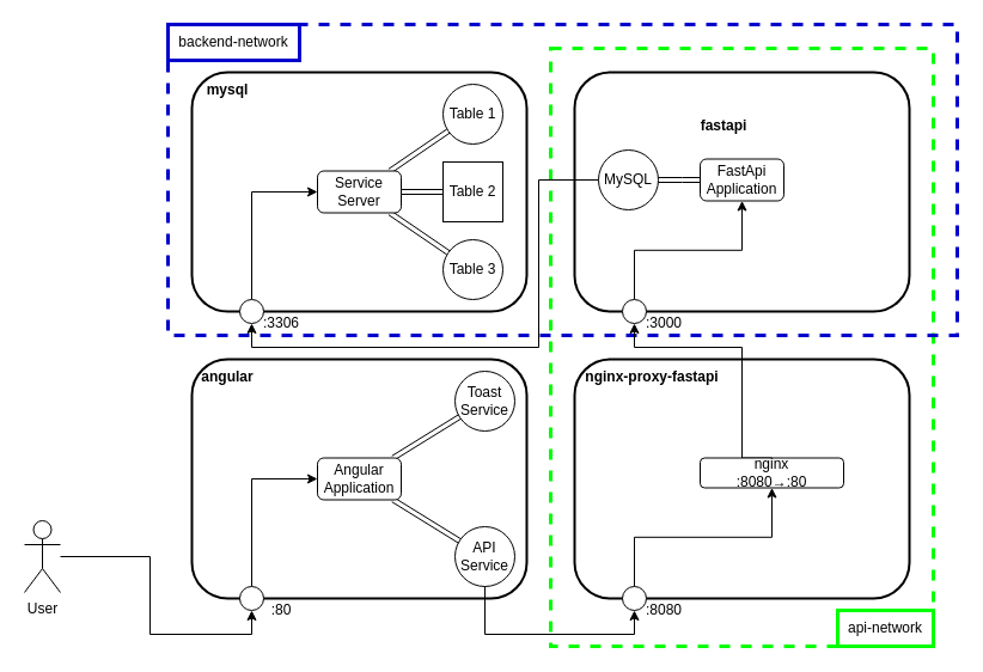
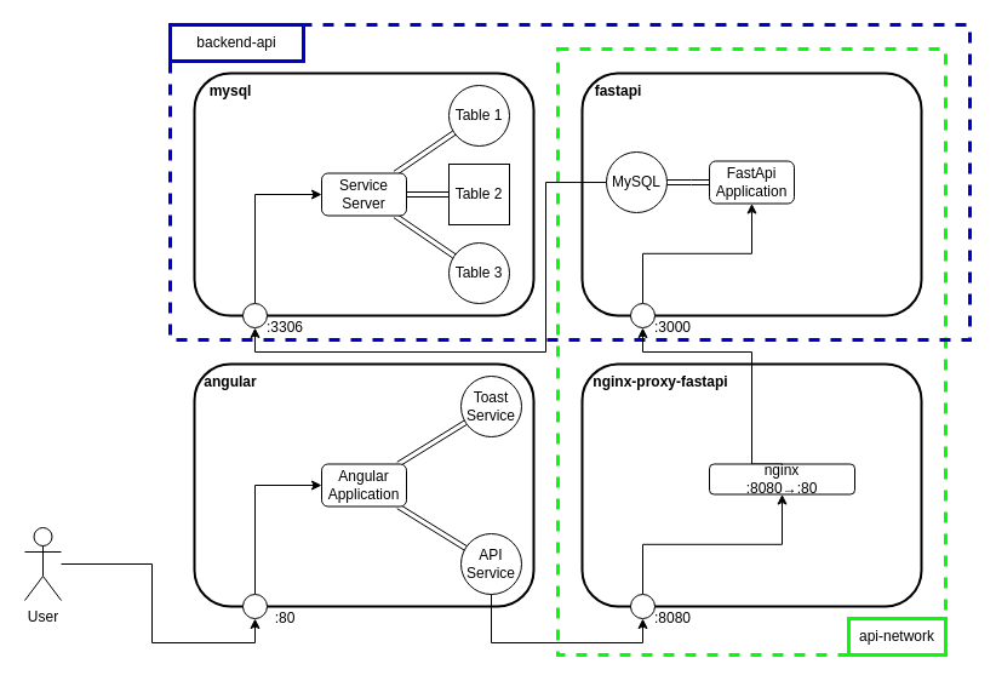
- <mxCell id="5" value="backend-network" style="text;html=1;strokeColor=#0000CC;fillColor=none;align=center;verticalAlign=middle;whiteSpace=wrap;rounded=0;strokeWidth=3;" vertex="1" parent="1"><mxGeometry x="140" y="20" width="110" height="30" as="geometry" /></mxCell>
+ <mxCell id="5" value="backend-api" style="text;html=1;strokeColor=#0000CC;fillColor=none;align=center;verticalAlign=middle;whiteSpace=wrap;rounded=0;strokeWidth=3;" vertex="1" parent="1"><mxGeometry x="140" y="20" width="110" height="30" as="geometry" /></mxCell>
- <mxCell id="11" value="fastapi" style="text;html=1;strokeColor=none;fillColor=none;align=center;verticalAlign=middle;whiteSpace=wrap;rounded=0;fontStyle=1" vertex="1" parent="1"><mxGeometry x="575" y="90" width="60" height="30" as="geometry" /></mxCell>
+ <mxCell id="11" value="fastapi" style="text;html=1;strokeColor=none;fillColor=none;align=center;verticalAlign=middle;whiteSpace=wrap;rounded=0;fontStyle=1" vertex="1" parent="1"><mxGeometry x="480" y="60" width="60" height="30" as="geometry" /></mxCell>
